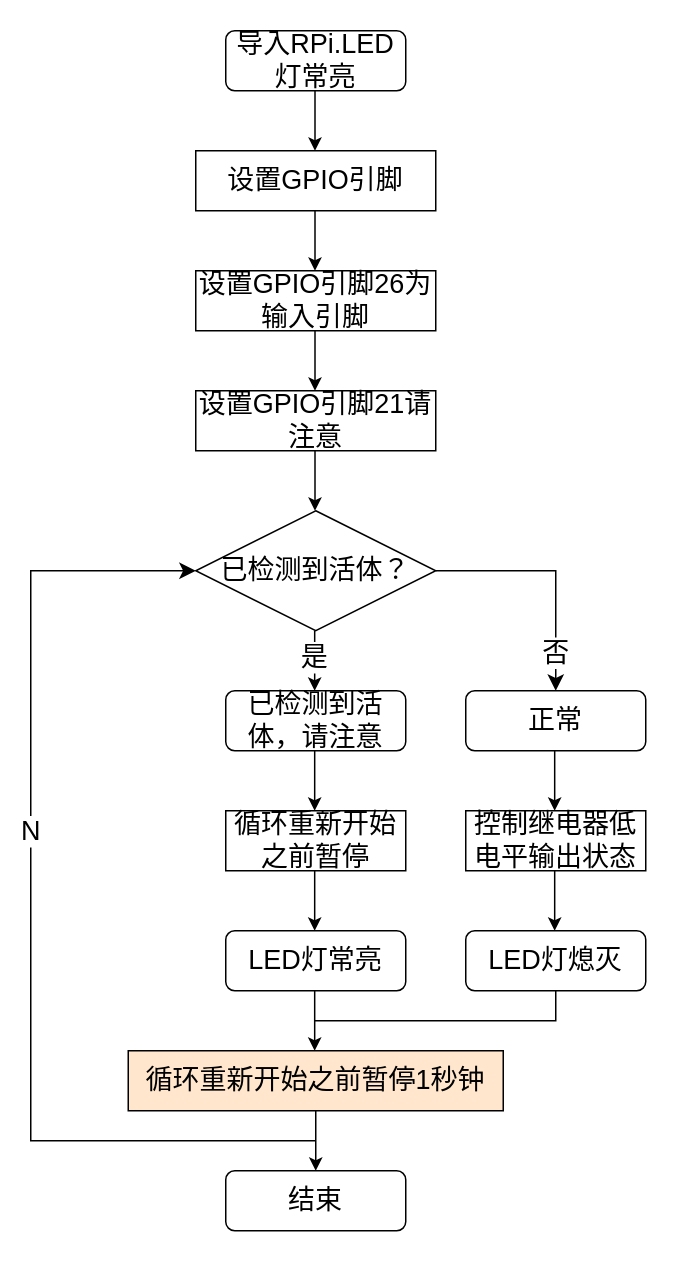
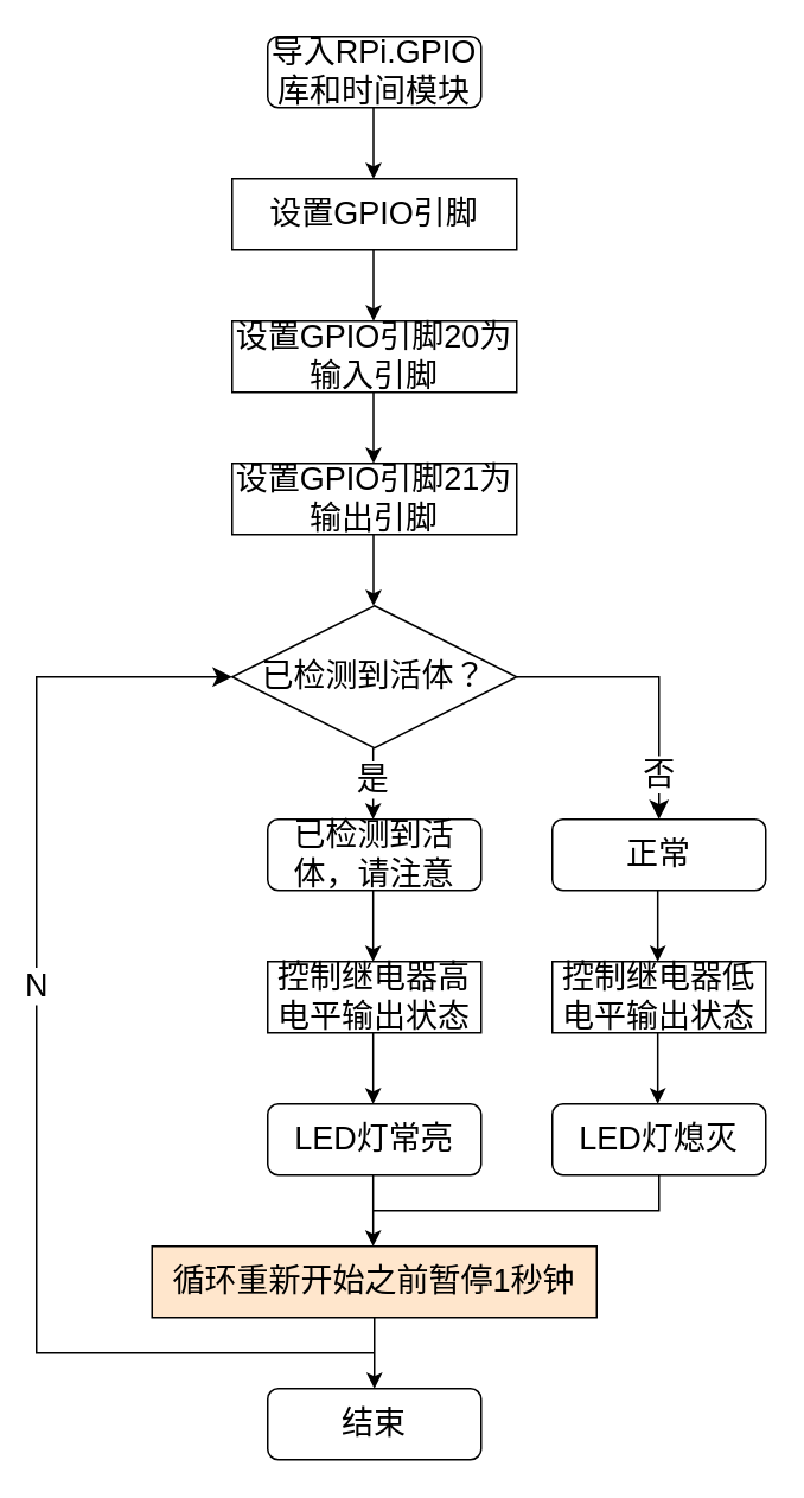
- <mxCell id="3" value="导入RPi.LED灯常亮" style="rounded=1;whiteSpace=wrap;html=1;fontSize=18;" vertex="1" parent="1"><mxGeometry x="150" y="20" width="120" height="40" as="geometry" /></mxCell>
+ <mxCell id="3" value="导入RPi.GPIO库和时间模块" style="rounded=1;whiteSpace=wrap;html=1;fontSize=18;" vertex="1" parent="1"><mxGeometry x="150" y="20" width="120" height="40" as="geometry" /></mxCell>
- <mxCell id="6" value="设置GPIO引脚26为输入引脚" style="rounded=0;whiteSpace=wrap;html=1;fontSize=18;movable=1;resizable=1;rotatable=1;deletable=1;editable=1;locked=0;connectable=1;" vertex="1" parent="1"><mxGeometry x="130" y="180" width="160" height="40" as="geometry" /></mxCell>
+ <mxCell id="6" value="设置GPIO引脚20为输入引脚" style="rounded=0;whiteSpace=wrap;html=1;fontSize=18;movable=1;resizable=1;rotatable=1;deletable=1;editable=1;locked=0;connectable=1;" vertex="1" parent="1"><mxGeometry x="130" y="180" width="160" height="40" as="geometry" /></mxCell>
- <mxCell id="8" value="设置GPIO引脚21请注意" style="rounded=0;whiteSpace=wrap;html=1;fontSize=18;movable=1;resizable=1;rotatable=1;deletable=1;editable=1;locked=0;connectable=1;" vertex="1" parent="1"><mxGeometry x="130" y="260" width="160" height="40" as="geometry" /></mxCell>
+ <mxCell id="8" value="设置GPIO引脚21为输出引脚" style="rounded=0;whiteSpace=wrap;html=1;fontSize=18;movable=1;resizable=1;rotatable=1;deletable=1;editable=1;locked=0;connectable=1;" vertex="1" parent="1"><mxGeometry x="130" y="260" width="160" height="40" as="geometry" /></mxCell>
- <mxCell id="14" value="循环重新开始之前暂停" style="rounded=0;whiteSpace=wrap;html=1;fontSize=18;movable=1;resizable=1;rotatable=1;deletable=1;editable=1;locked=0;connectable=1;" vertex="1" parent="1"><mxGeometry x="150" y="540" width="120" height="40" as="geometry" /></mxCell>
+ <mxCell id="14" value="控制继电器高电平输出状态" style="rounded=0;whiteSpace=wrap;html=1;fontSize=18;movable=1;resizable=1;rotatable=1;deletable=1;editable=1;locked=0;connectable=1;" vertex="1" parent="1"><mxGeometry x="150" y="540" width="120" height="40" as="geometry" /></mxCell>
